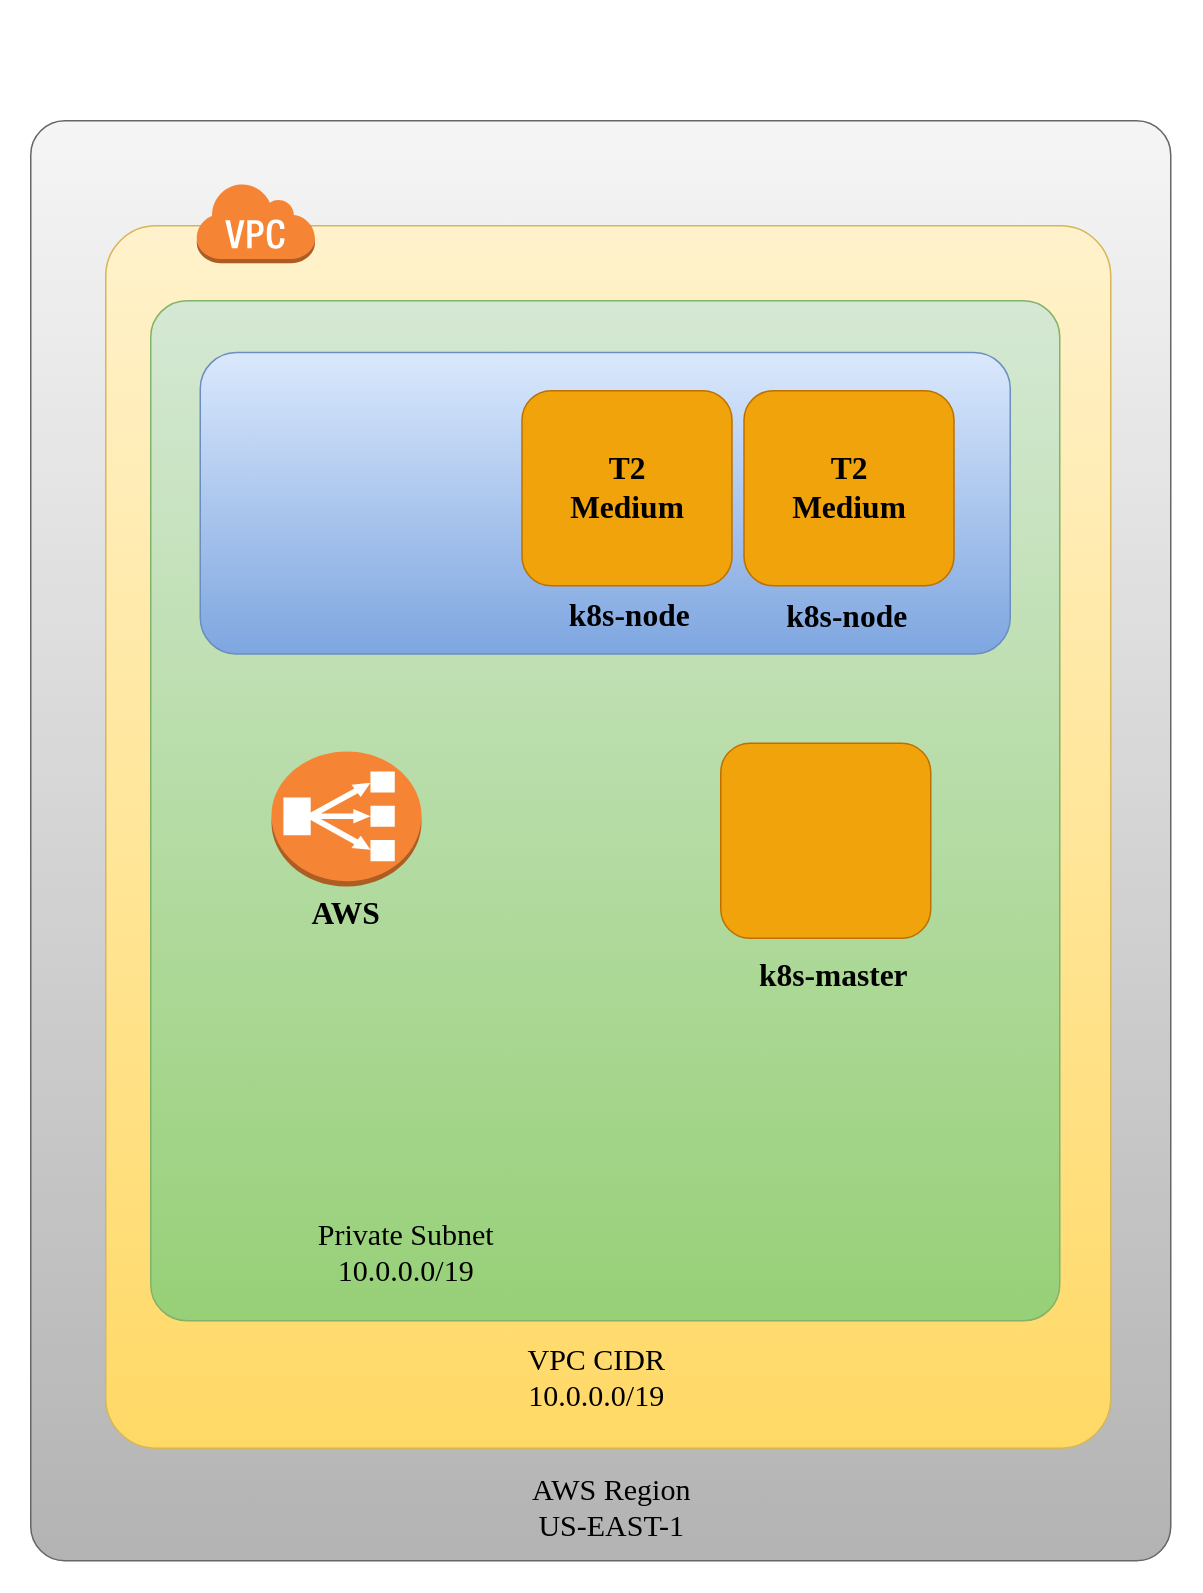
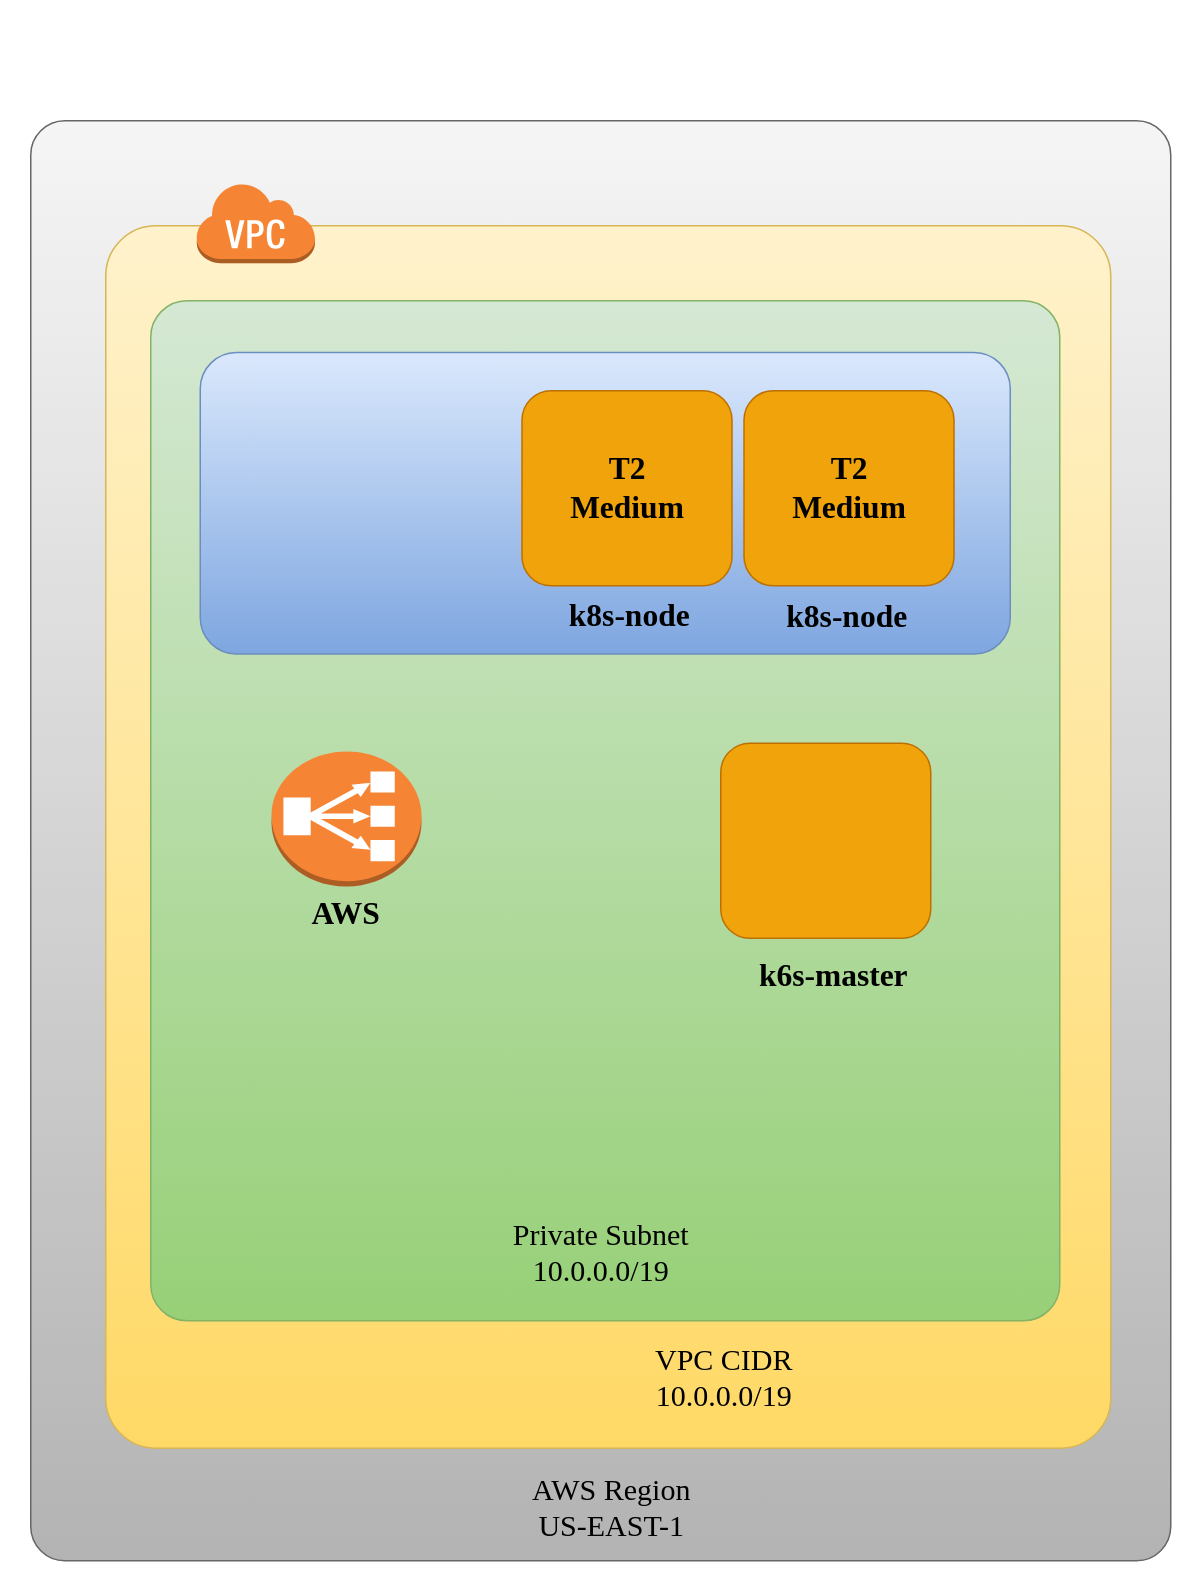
- <mxCell id="16" value="k8s-master" style="text;html=1;strokeColor=none;fillColor=none;align=center;verticalAlign=middle;whiteSpace=wrap;rounded=0;fontSize=21;fontFamily=Verdana;fontStyle=1" vertex="1" parent="1"><mxGeometry x="480" y="640" width="151" height="20" as="geometry" /></mxCell>
+ <mxCell id="16" value="k6s-master" style="text;html=1;strokeColor=none;fillColor=none;align=center;verticalAlign=middle;whiteSpace=wrap;rounded=0;fontSize=21;fontFamily=Verdana;fontStyle=1" vertex="1" parent="1"><mxGeometry x="480" y="640" width="151" height="20" as="geometry" /></mxCell>
- <mxCell id="18" value="Private Subnet&lt;br style=&quot;font-size: 20px;&quot;&gt;10.0.0.0/19&lt;br style=&quot;font-size: 20px;&quot;&gt;" style="text;html=1;strokeColor=none;fillColor=none;align=center;verticalAlign=middle;whiteSpace=wrap;rounded=0;fontSize=20;fontFamily=Verdana;fontStyle=0" vertex="1" parent="1"><mxGeometry x="194.5" y="810" width="151" height="47" as="geometry" /></mxCell>
+ <mxCell id="18" value="Private Subnet&lt;br style=&quot;font-size: 20px;&quot;&gt;10.0.0.0/19&lt;br style=&quot;font-size: 20px;&quot;&gt;" style="text;html=1;strokeColor=none;fillColor=none;align=center;verticalAlign=middle;whiteSpace=wrap;rounded=0;fontSize=20;fontFamily=Verdana;fontStyle=0" vertex="1" parent="1"><mxGeometry x="324.5" y="810" width="151" height="47" as="geometry" /></mxCell>
- <mxCell id="19" value="VPC CIDR&lt;br style=&quot;font-size: 20px;&quot;&gt;10.0.0.0/19&lt;br style=&quot;font-size: 20px;&quot;&gt;" style="text;html=1;strokeColor=none;fillColor=none;align=center;verticalAlign=middle;whiteSpace=wrap;rounded=0;fontSize=20;fontFamily=Verdana;fontStyle=0" vertex="1" parent="1"><mxGeometry x="322" y="890" width="151" height="54" as="geometry" /></mxCell>
+ <mxCell id="19" value="VPC CIDR&lt;br style=&quot;font-size: 20px;&quot;&gt;10.0.0.0/19&lt;br style=&quot;font-size: 20px;&quot;&gt;" style="text;html=1;strokeColor=none;fillColor=none;align=center;verticalAlign=middle;whiteSpace=wrap;rounded=0;fontSize=20;fontFamily=Verdana;fontStyle=0" vertex="1" parent="1"><mxGeometry x="407" y="890" width="151" height="54" as="geometry" /></mxCell>
